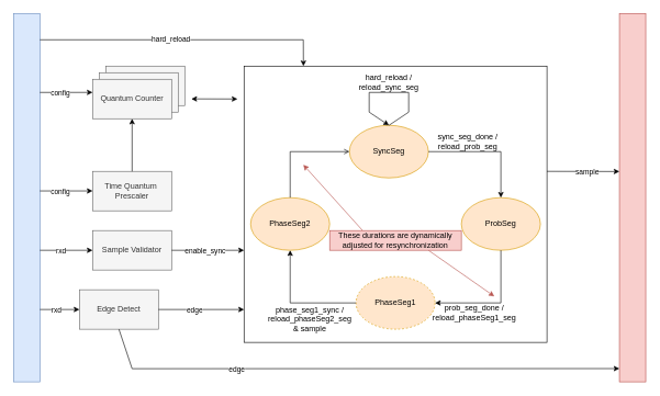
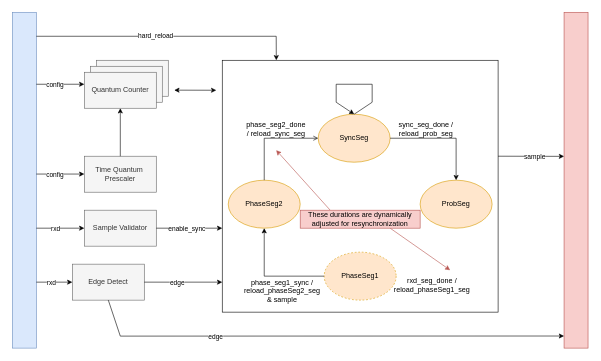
- <mxCell id="12" value="hard_reload / reload_sync_seg" style="text;strokeColor=none;align=center;fillColor=none;html=1;verticalAlign=middle;whiteSpace=wrap;rounded=0;" vertex="1" parent="1"><mxGeometry x="540" y="110" width="100" height="30" as="geometry" /></mxCell>
+ <mxCell id="18" value="phase_seg2_done / reload_sync_seg" style="text;strokeColor=none;align=center;fillColor=none;html=1;verticalAlign=middle;whiteSpace=wrap;rounded=0;" vertex="1" parent="1"><mxGeometry x="410" y="200" width="100" height="30" as="geometry" /></mxCell>
- <mxCell id="13" value="" style="endArrow=classic;html=1;rounded=0;exitX=0.5;exitY=1;exitDx=0;exitDy=0;entryX=1;entryY=0.5;entryDx=0;entryDy=0;" edge="1" parent="1" source="6" target="7"><mxGeometry width="50" height="50" relative="1" as="geometry"><mxPoint x="800" y="420" as="sourcePoint" /><mxPoint x="770" y="460" as="targetPoint" /><Array as="points"><mxPoint x="760" y="460" /></Array></mxGeometry></mxCell>
- <mxCell id="14" value="prob_seg_done / reload_phaseSeg1_seg" style="text;strokeColor=none;align=center;fillColor=none;html=1;verticalAlign=middle;whiteSpace=wrap;rounded=0;" vertex="1" parent="1"><mxGeometry x="670" y="460" width="100" height="30" as="geometry" /></mxCell>
+ <mxCell id="14" value="rxd_seg_done / reload_phaseSeg1_seg" style="text;strokeColor=none;align=center;fillColor=none;html=1;verticalAlign=middle;whiteSpace=wrap;rounded=0;" vertex="1" parent="1"><mxGeometry x="670" y="460" width="100" height="30" as="geometry" /></mxCell>
